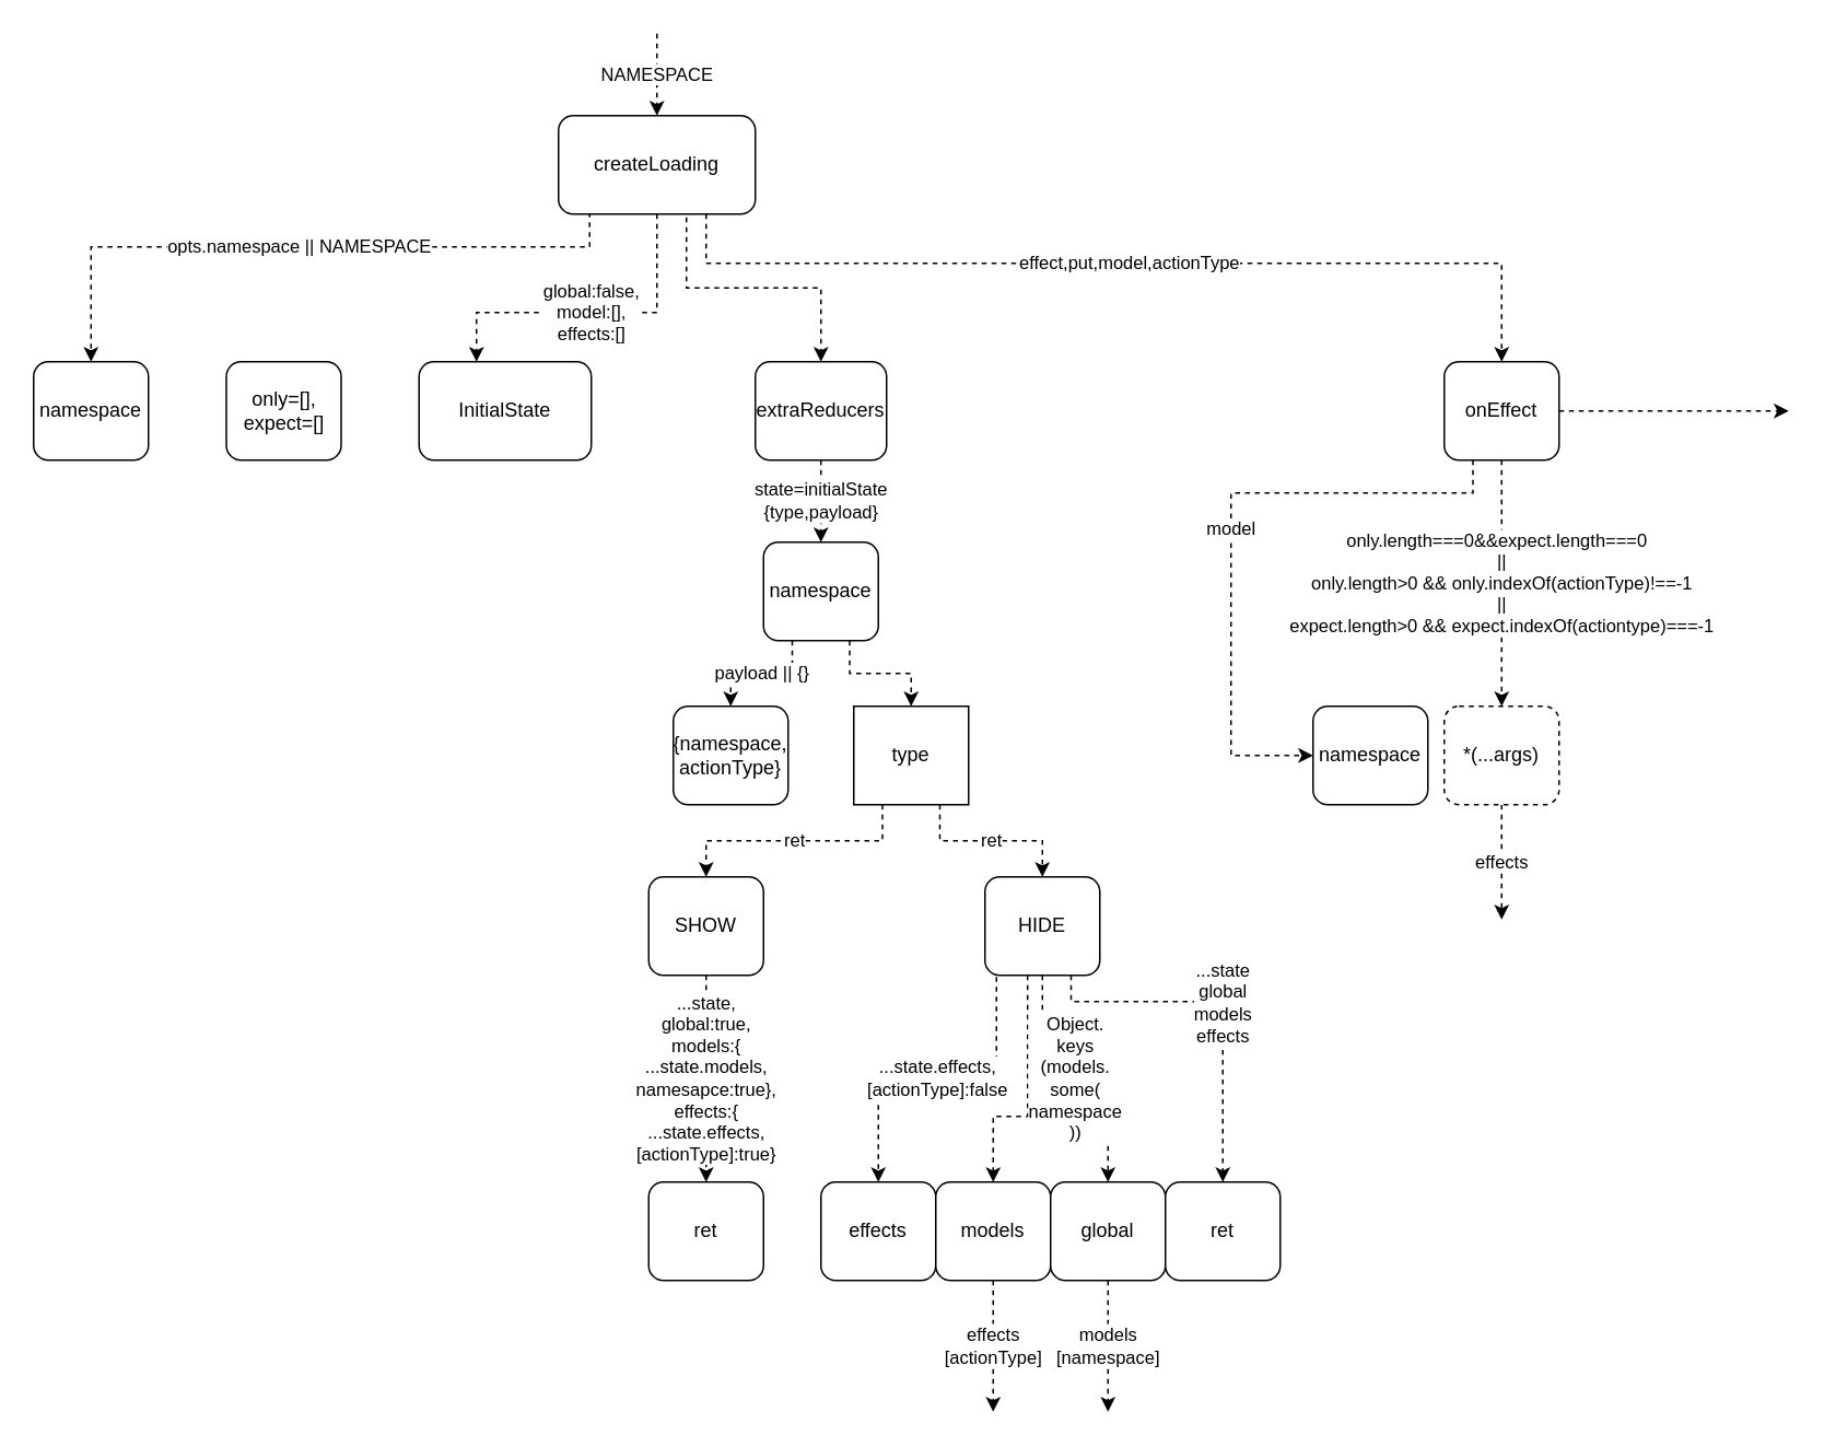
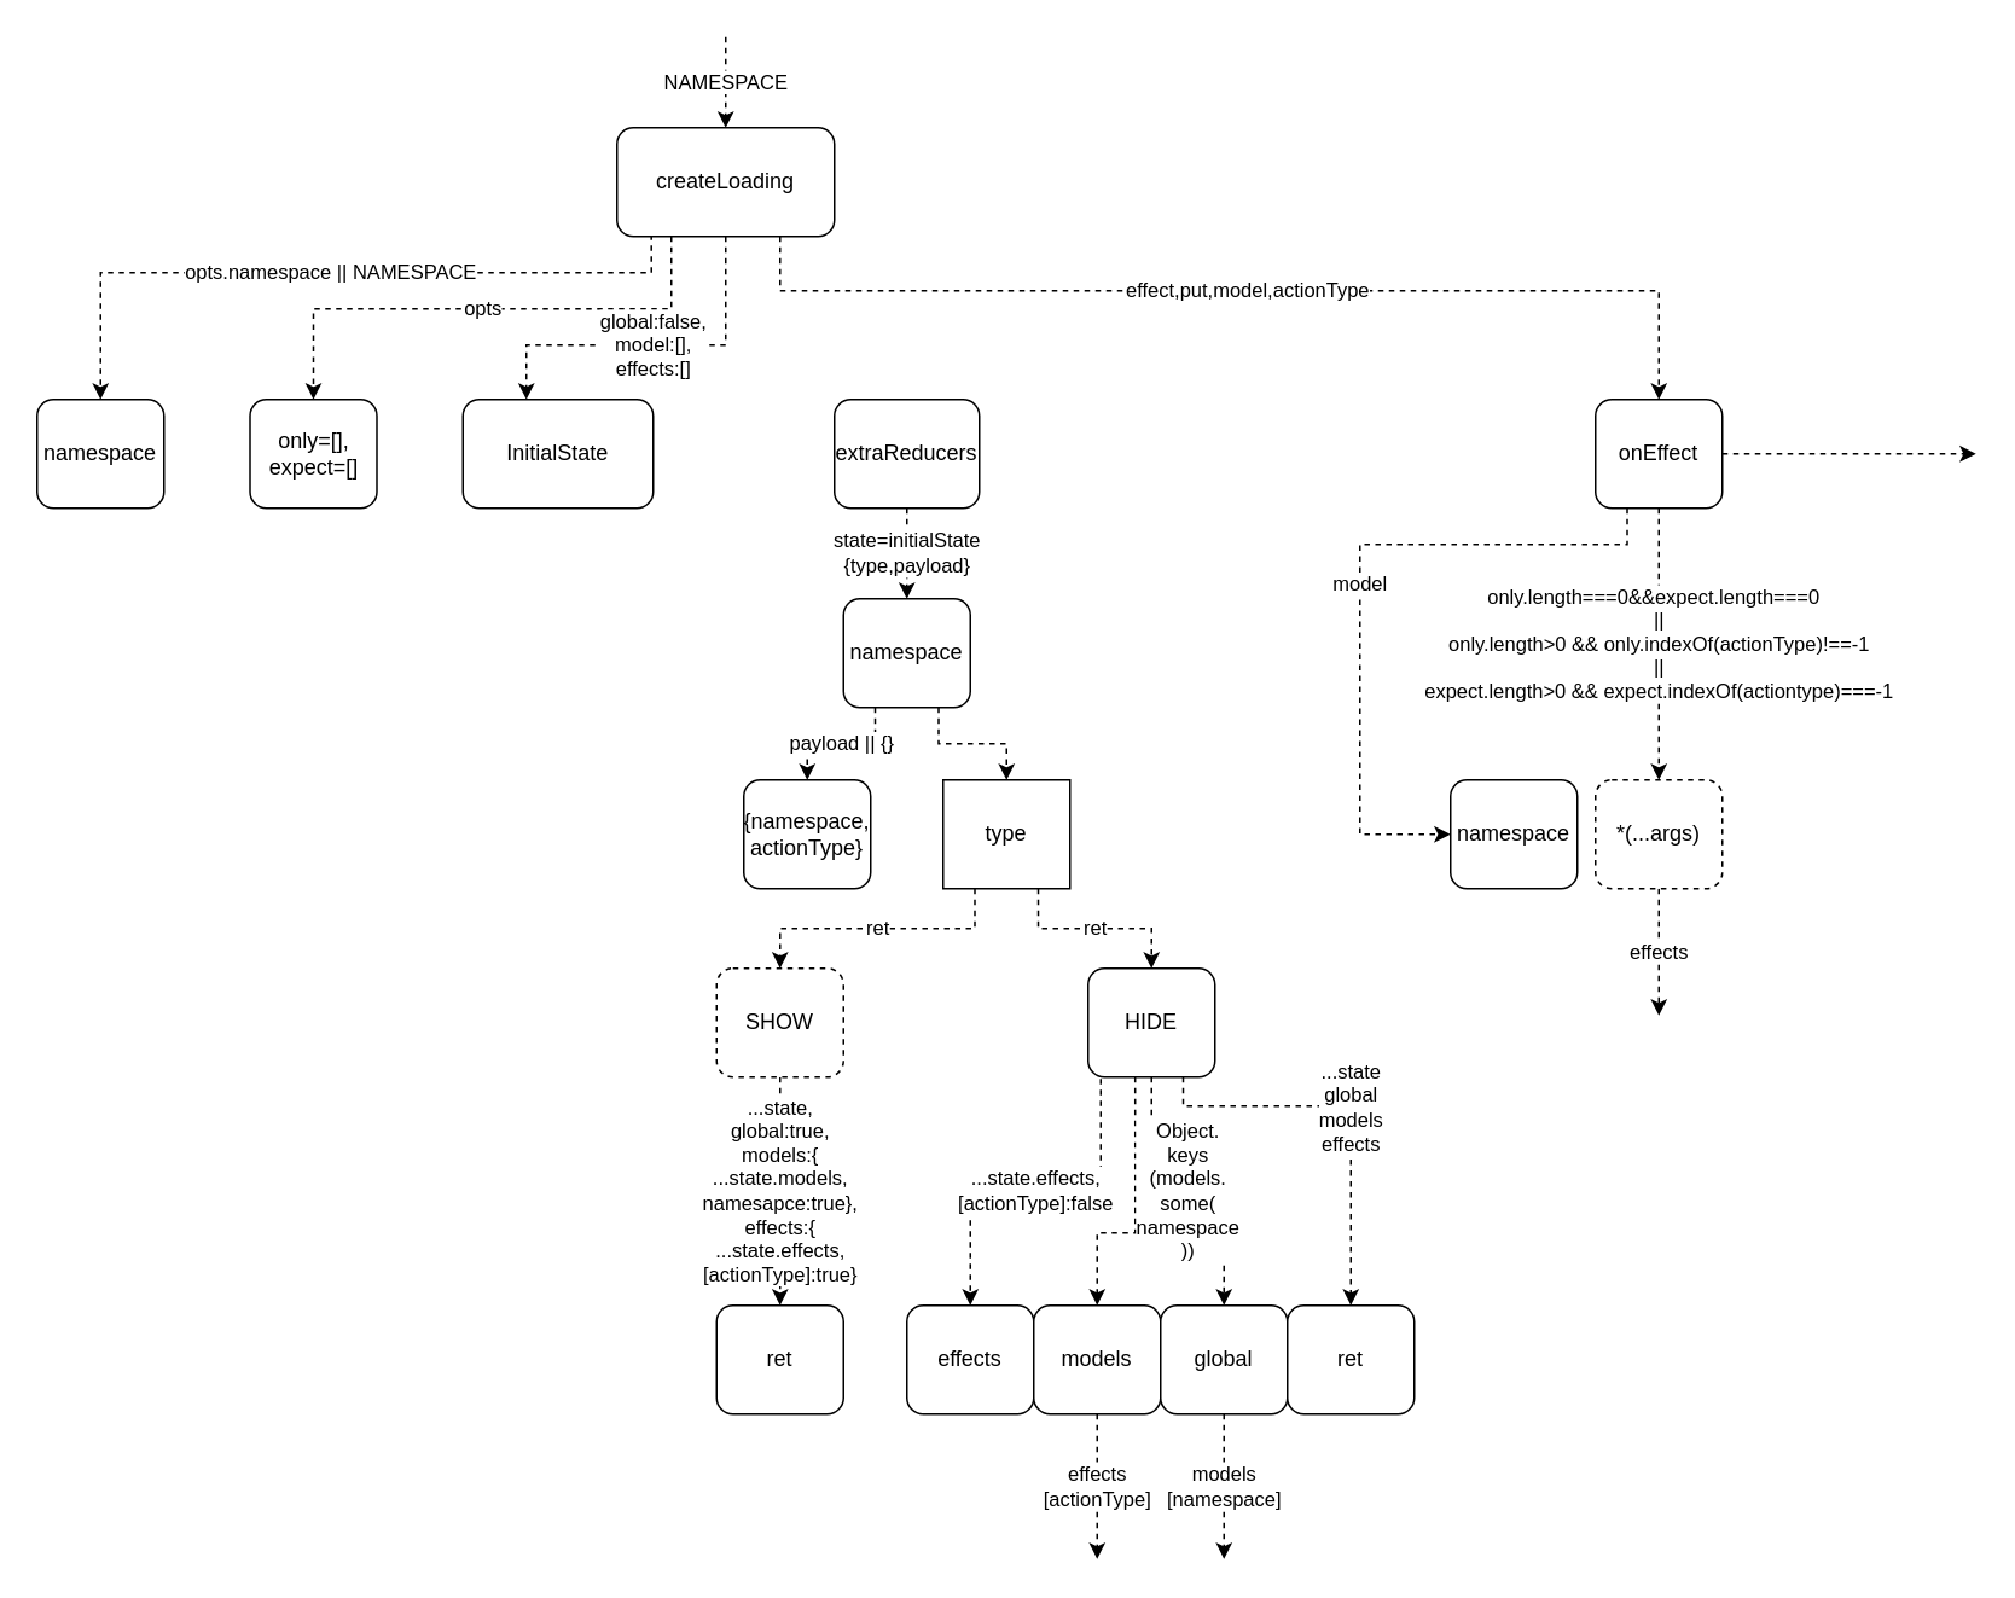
+ <mxCell id="3" value="opts" style="edgeStyle=orthogonalEdgeStyle;rounded=0;orthogonalLoop=1;jettySize=auto;html=1;exitX=0.25;exitY=1;exitDx=0;exitDy=0;entryX=0.5;entryY=0;entryDx=0;entryDy=0;dashed=1;" edge="1" parent="1" source="7" target="10"><mxGeometry relative="1" as="geometry"><Array as="points"><mxPoint x="370" y="170" /><mxPoint x="173" y="170" /></Array></mxGeometry></mxCell>
- <mxCell id="5" style="edgeStyle=orthogonalEdgeStyle;rounded=0;orthogonalLoop=1;jettySize=auto;html=1;exitX=0.65;exitY=1.033;exitDx=0;exitDy=0;entryX=0.5;entryY=0;entryDx=0;entryDy=0;dashed=1;exitPerimeter=0;" edge="1" parent="1" source="7" target="13"><mxGeometry relative="1" as="geometry" /></mxCell>
- <mxCell id="22" value="SHOW" style="rounded=1;whiteSpace=wrap;html=1;" vertex="1" parent="1"><mxGeometry x="395" y="534" width="70" height="60" as="geometry" /></mxCell>
+ <mxCell id="22" value="SHOW" style="rounded=1;whiteSpace=wrap;html=1;dashed=1;" vertex="1" parent="1"><mxGeometry x="395" y="534" width="70" height="60" as="geometry" /></mxCell>
